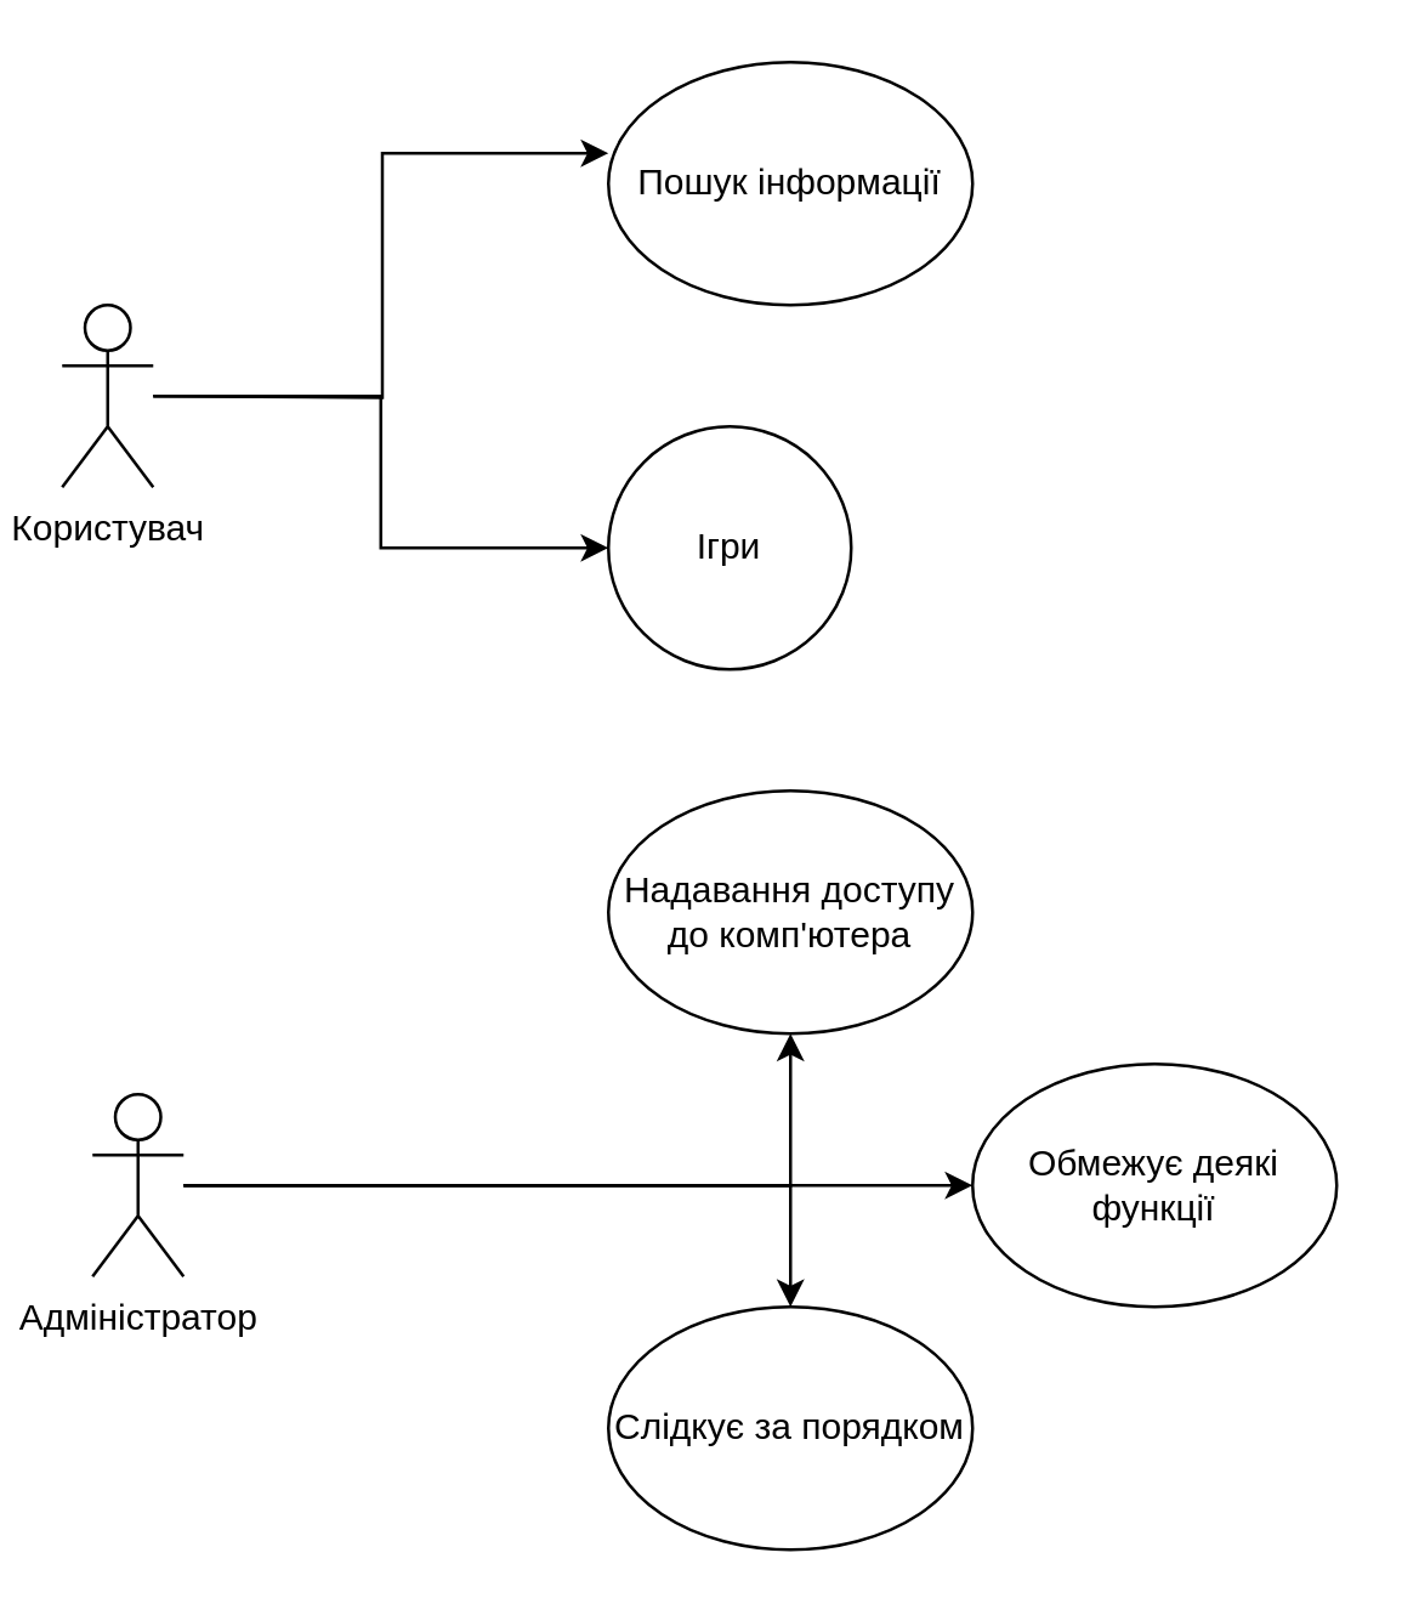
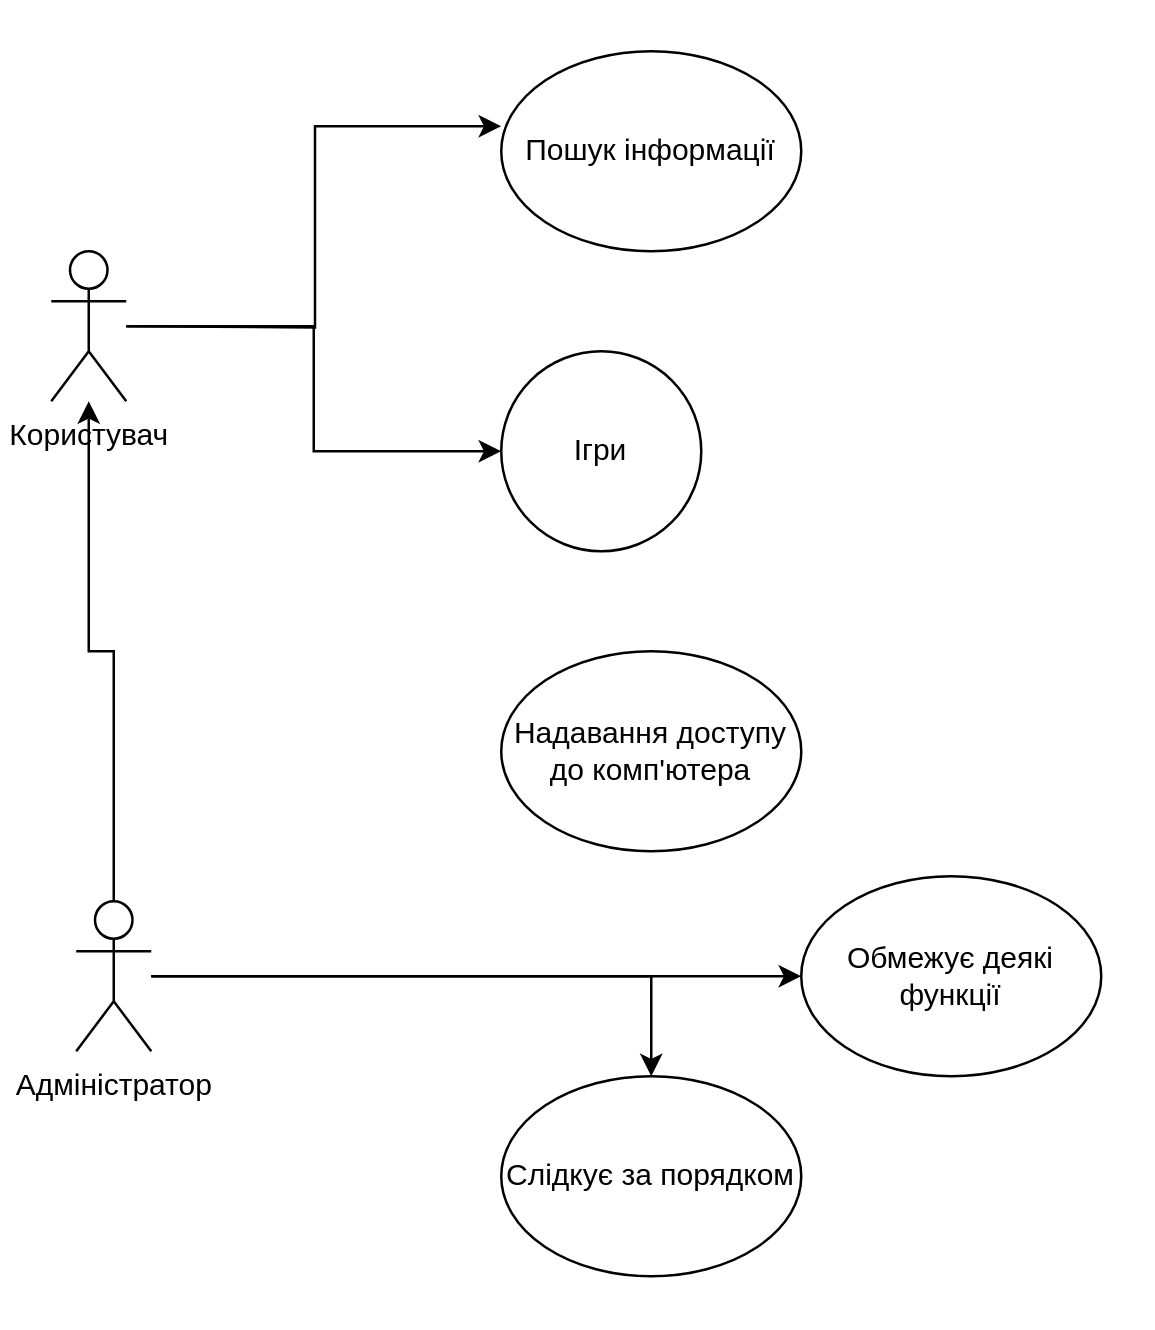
- <mxCell id="5" style="edgeStyle=orthogonalEdgeStyle;rounded=0;orthogonalLoop=1;jettySize=auto;html=1;" edge="1" parent="1" source="8" target="11"><mxGeometry relative="1" as="geometry" /></mxCell>
+ <mxCell id="5" style="edgeStyle=orthogonalEdgeStyle;rounded=0;orthogonalLoop=1;jettySize=auto;html=1;" edge="1" parent="1" source="8" target="4"><mxGeometry relative="1" as="geometry" /></mxCell>
